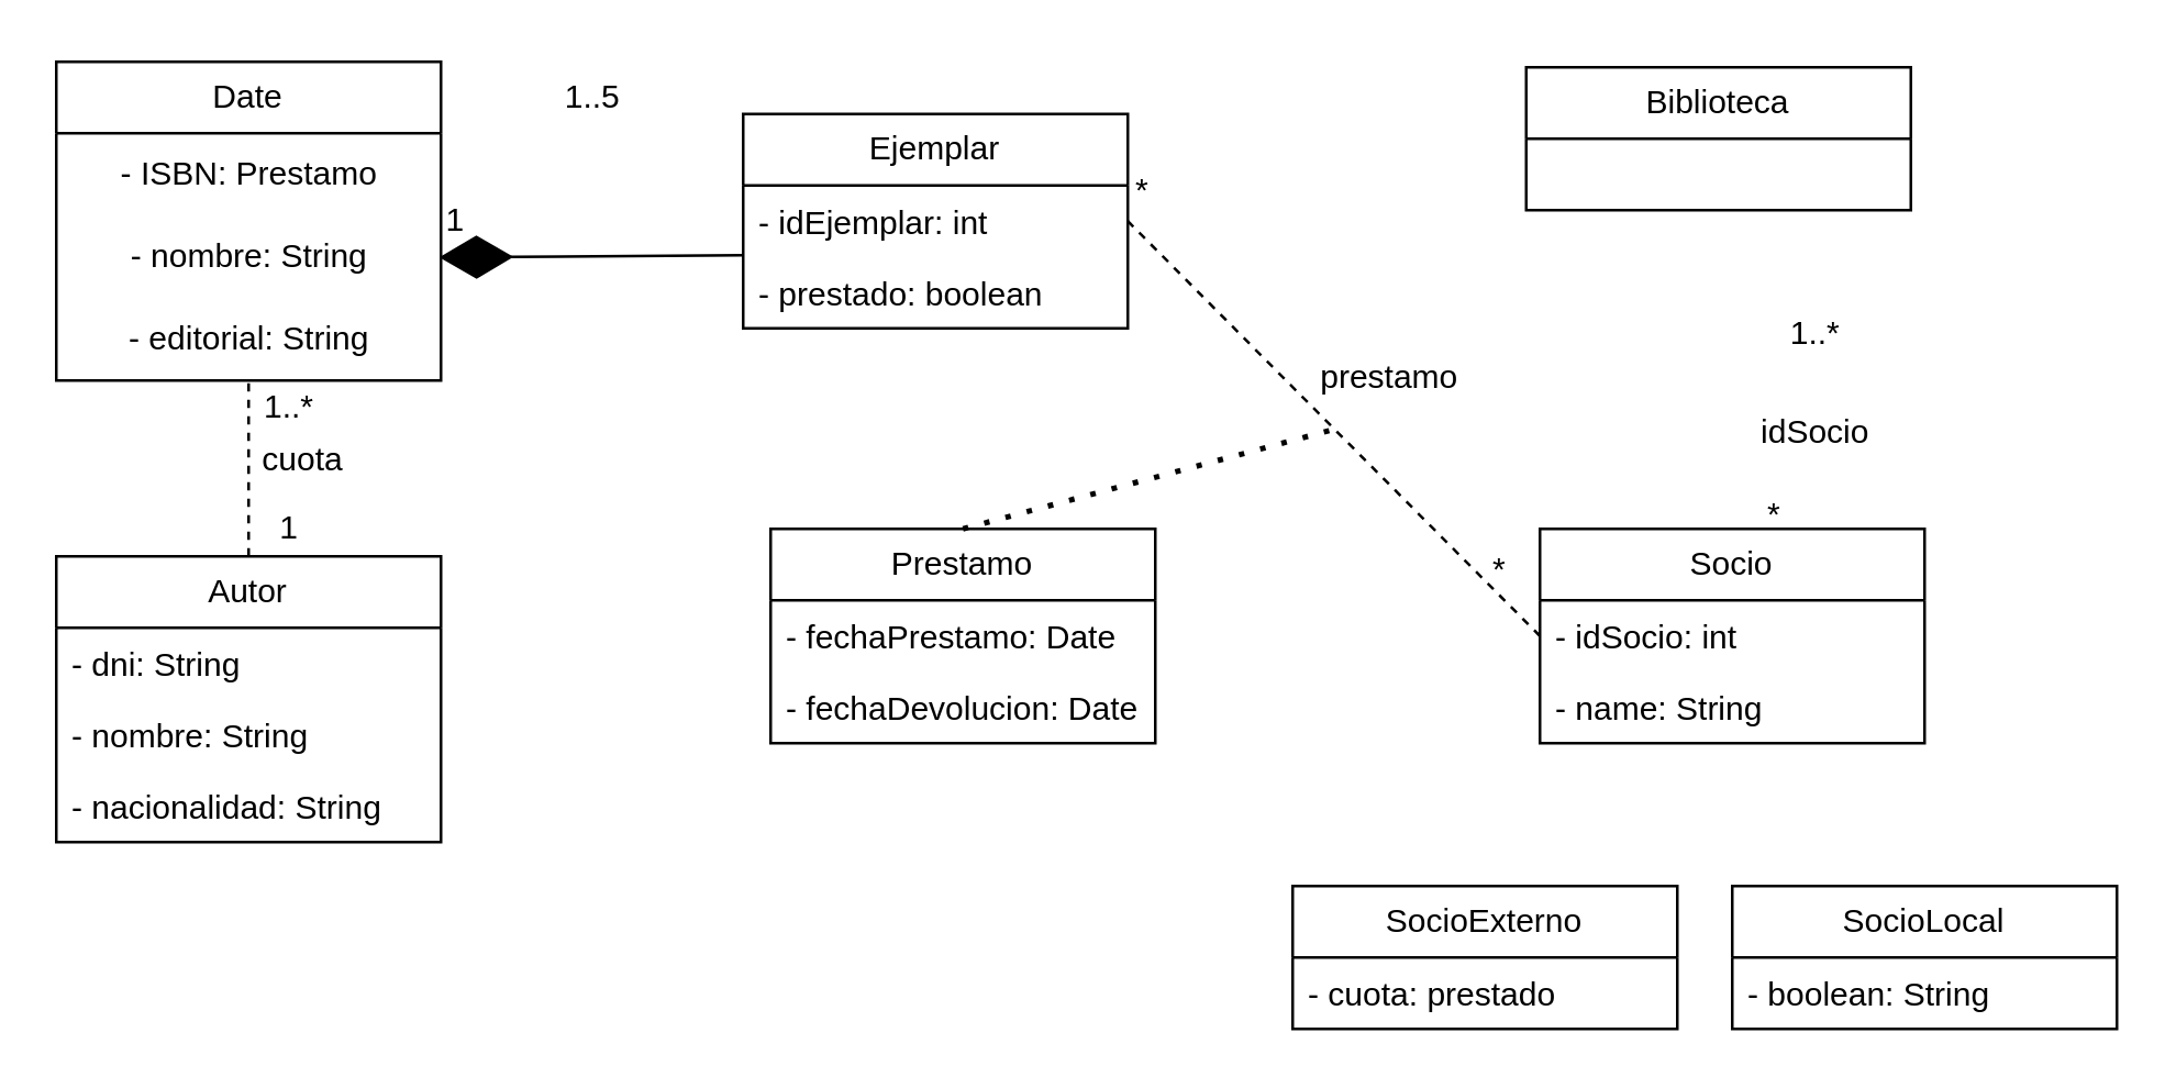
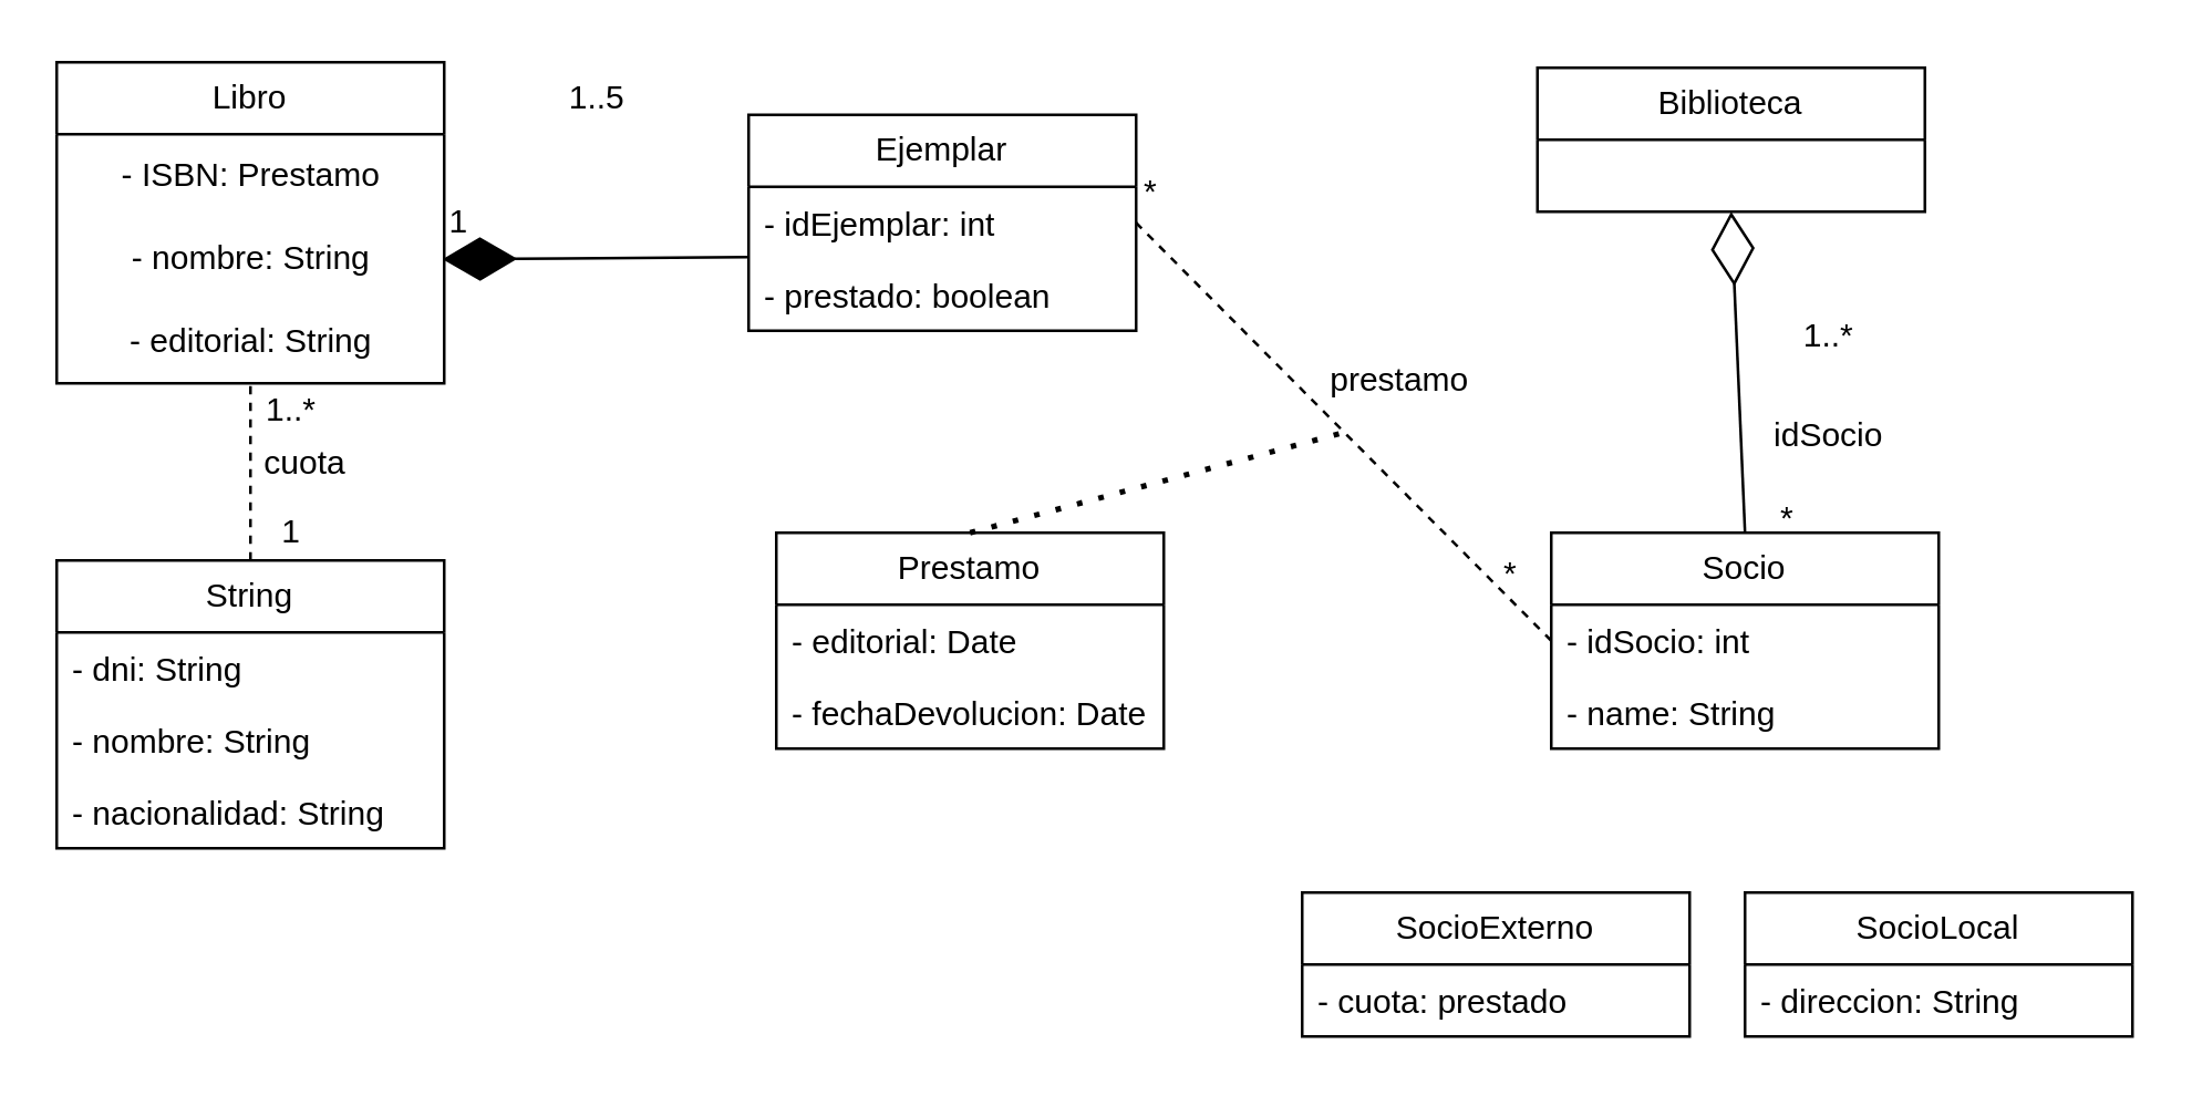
- <mxCell id="3" value="Date" style="swimlane;fontStyle=0;childLayout=stackLayout;horizontal=1;startSize=26;fillColor=none;horizontalStack=0;resizeParent=1;resizeParentMax=0;resizeLast=0;collapsible=1;marginBottom=0;whiteSpace=wrap;html=1;" vertex="1" parent="1"><mxGeometry x="20" y="22" width="140" height="116" as="geometry" /></mxCell>
+ <mxCell id="3" value="Libro" style="swimlane;fontStyle=0;childLayout=stackLayout;horizontal=1;startSize=26;fillColor=none;horizontalStack=0;resizeParent=1;resizeParentMax=0;resizeLast=0;collapsible=1;marginBottom=0;whiteSpace=wrap;html=1;" vertex="1" parent="1"><mxGeometry x="20" y="22" width="140" height="116" as="geometry" /></mxCell>
+ <mxCell id="24" value="" style="endArrow=diamondThin;endFill=0;endSize=24;html=1;rounded=0;entryX=0.5;entryY=1;entryDx=0;entryDy=0;exitX=0.5;exitY=0;exitDx=0;exitDy=0;" edge="1" parent="1" source="21" target="2"><mxGeometry width="160" relative="1" as="geometry"><mxPoint x="490" y="122" as="sourcePoint" /><mxPoint x="650" y="122" as="targetPoint" /></mxGeometry></mxCell>
- <mxCell id="7" value="Autor" style="swimlane;fontStyle=0;childLayout=stackLayout;horizontal=1;startSize=26;fillColor=none;horizontalStack=0;resizeParent=1;resizeParentMax=0;resizeLast=0;collapsible=1;marginBottom=0;whiteSpace=wrap;html=1;" vertex="1" parent="1"><mxGeometry x="20" y="202" width="140" height="104" as="geometry" /></mxCell>
+ <mxCell id="7" value="String" style="swimlane;fontStyle=0;childLayout=stackLayout;horizontal=1;startSize=26;fillColor=none;horizontalStack=0;resizeParent=1;resizeParentMax=0;resizeLast=0;collapsible=1;marginBottom=0;whiteSpace=wrap;html=1;" vertex="1" parent="1"><mxGeometry x="20" y="202" width="140" height="104" as="geometry" /></mxCell>
- <mxCell id="37" value="- fechaPrestamo: Date" style="text;strokeColor=none;fillColor=none;align=left;verticalAlign=top;spacingLeft=4;spacingRight=4;overflow=hidden;rotatable=0;points=[[0,0.5],[1,0.5]];portConstraint=eastwest;whiteSpace=wrap;html=1;" vertex="1" parent="36"><mxGeometry y="26" width="140" height="26" as="geometry" /></mxCell>
+ <mxCell id="37" value="- editorial: Date" style="text;strokeColor=none;fillColor=none;align=left;verticalAlign=top;spacingLeft=4;spacingRight=4;overflow=hidden;rotatable=0;points=[[0,0.5],[1,0.5]];portConstraint=eastwest;whiteSpace=wrap;html=1;" vertex="1" parent="36"><mxGeometry y="26" width="140" height="26" as="geometry" /></mxCell>
- <mxCell id="29" value="- boolean: String" style="text;strokeColor=none;fillColor=none;align=left;verticalAlign=top;spacingLeft=4;spacingRight=4;overflow=hidden;rotatable=0;points=[[0,0.5],[1,0.5]];portConstraint=eastwest;whiteSpace=wrap;html=1;" vertex="1" parent="28"><mxGeometry y="26" width="140" height="26" as="geometry" /></mxCell>
+ <mxCell id="29" value="- direccion: String" style="text;strokeColor=none;fillColor=none;align=left;verticalAlign=top;spacingLeft=4;spacingRight=4;overflow=hidden;rotatable=0;points=[[0,0.5],[1,0.5]];portConstraint=eastwest;whiteSpace=wrap;html=1;" vertex="1" parent="28"><mxGeometry y="26" width="140" height="26" as="geometry" /></mxCell>
